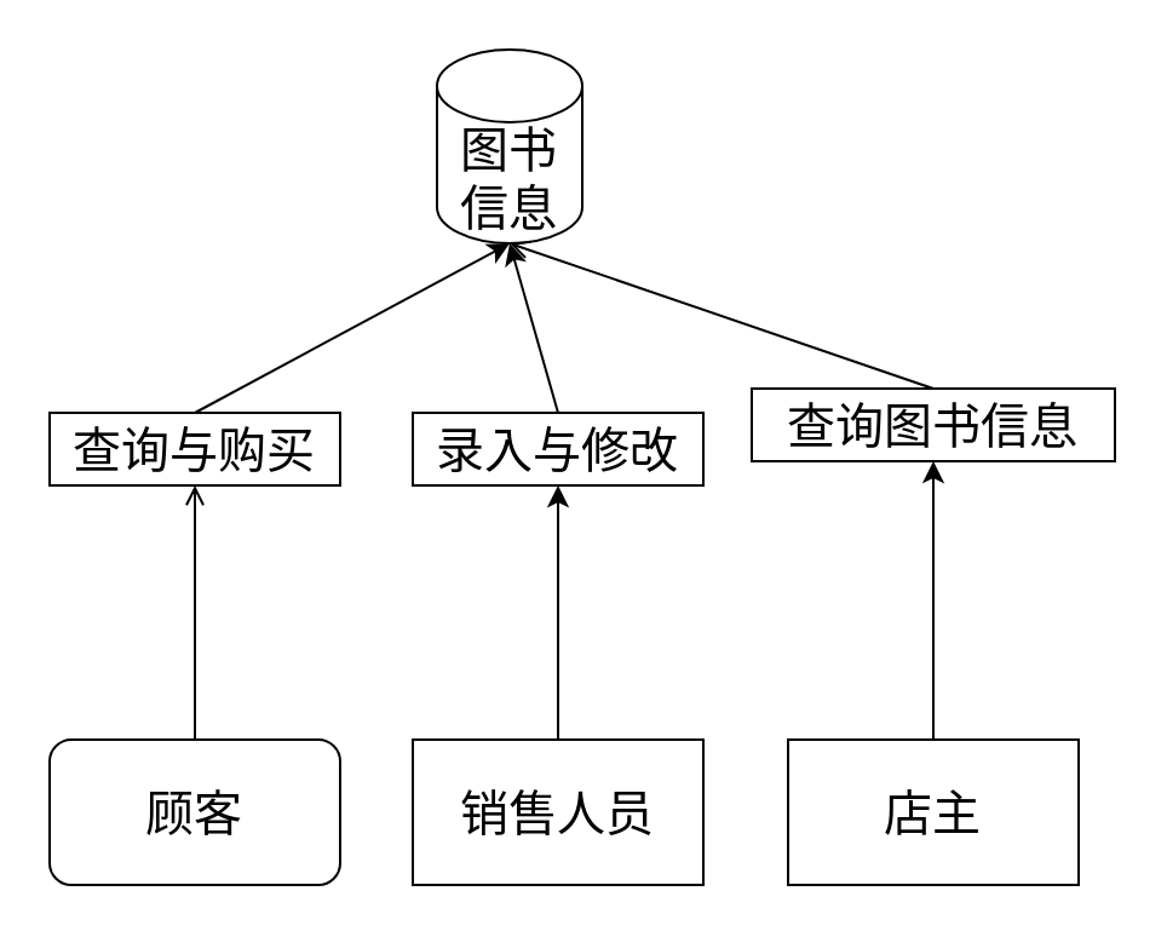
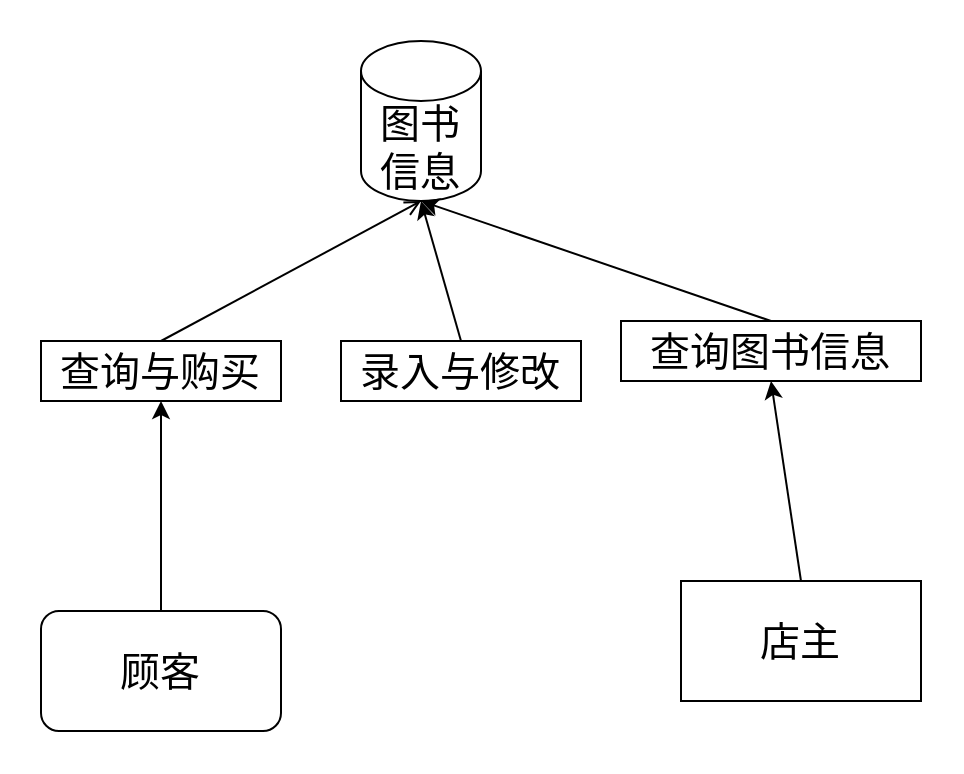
- <mxCell id="13" style="edgeStyle=none;html=1;exitX=0.5;exitY=0;exitDx=0;exitDy=0;entryX=0.5;entryY=1;entryDx=0;entryDy=0;entryPerimeter=0;endArrow=open;" edge="1" parent="1" source="14" target="2"><mxGeometry relative="1" as="geometry" /></mxCell>
+ <mxCell id="13" style="edgeStyle=none;html=1;exitX=0.5;exitY=0;exitDx=0;exitDy=0;entryX=0.5;entryY=1;entryDx=0;entryDy=0;entryPerimeter=0;" edge="1" parent="1" source="14" target="2"><mxGeometry relative="1" as="geometry" /></mxCell>
- <mxCell id="9" style="edgeStyle=none;html=1;exitX=0.5;exitY=0;exitDx=0;exitDy=0;entryX=0.5;entryY=1;entryDx=0;entryDy=0;entryPerimeter=0;" edge="1" parent="1" source="10" target="2"><mxGeometry relative="1" as="geometry" /></mxCell>
+ <mxCell id="9" style="edgeStyle=none;html=1;exitX=0.5;exitY=0;exitDx=0;exitDy=0;entryX=0.5;entryY=1;entryDx=0;entryDy=0;entryPerimeter=0;endArrow=open;" edge="1" parent="1" source="10" target="2"><mxGeometry relative="1" as="geometry" /></mxCell>
- <mxCell id="7" style="edgeStyle=none;html=1;exitX=0.5;exitY=0;exitDx=0;exitDy=0;entryX=0.5;entryY=1;entryDx=0;entryDy=0;endArrow=open;" edge="1" parent="1" source="8" target="10"><mxGeometry relative="1" as="geometry" /></mxCell>
+ <mxCell id="7" style="edgeStyle=none;html=1;exitX=0.5;exitY=0;exitDx=0;exitDy=0;entryX=0.5;entryY=1;entryDx=0;entryDy=0;" edge="1" parent="1" source="8" target="10"><mxGeometry relative="1" as="geometry" /></mxCell>
- <mxCell id="5" style="edgeStyle=none;html=1;exitX=0.5;exitY=0;exitDx=0;exitDy=0;entryX=0.5;entryY=1;entryDx=0;entryDy=0;" edge="1" parent="1" source="6" target="12"><mxGeometry relative="1" as="geometry" /></mxCell>
- <mxCell id="6" value="销售人员" style="whiteSpace=wrap;html=1;fontSize=20;" vertex="1" parent="1"><mxGeometry x="170" y="305" width="120" height="60" as="geometry" /></mxCell>
- <mxCell id="4" value="店主" style="whiteSpace=wrap;html=1;fontSize=20;" vertex="1" parent="1"><mxGeometry x="325" y="305" width="120" height="60" as="geometry" /></mxCell>
+ <mxCell id="4" value="店主" style="whiteSpace=wrap;html=1;fontSize=20;" vertex="1" parent="1"><mxGeometry x="340" y="290" width="120" height="60" as="geometry" /></mxCell>
